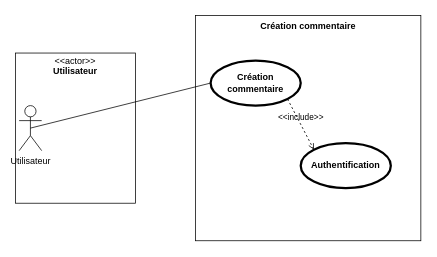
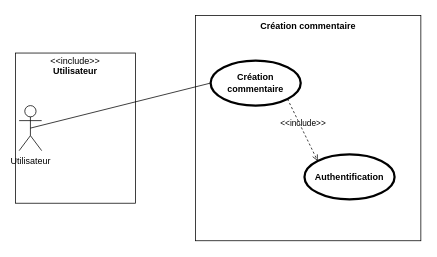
- <mxCell id="2" value="&lt;p style=&quot;margin:0px;margin-top:4px;text-align:center;&quot;&gt;&amp;lt;&amp;lt;actor&amp;gt;&amp;gt;&lt;br&gt;&lt;b&gt;Utilisateur&lt;/b&gt;&lt;/p&gt;" style="shape=rect;html=1;overflow=fill;html=1;whiteSpace=wrap;align=center;" vertex="1" parent="1"><mxGeometry x="20" y="70" width="160" height="200" as="geometry" /></mxCell>
+ <mxCell id="2" value="&lt;p style=&quot;margin:0px;margin-top:4px;text-align:center;&quot;&gt;&amp;lt;&amp;lt;include&amp;gt;&amp;gt;&lt;br&gt;&lt;b&gt;Utilisateur&lt;/b&gt;&lt;/p&gt;" style="shape=rect;html=1;overflow=fill;html=1;whiteSpace=wrap;align=center;" vertex="1" parent="1"><mxGeometry x="20" y="70" width="160" height="200" as="geometry" /></mxCell>
- <mxCell id="6" value="Authentification" style="shape=ellipse;html=1;strokeWidth=3;fontStyle=1;whiteSpace=wrap;align=center;perimeter=ellipsePerimeter;" vertex="1" parent="1"><mxGeometry x="400" y="190" width="120" height="60" as="geometry" /></mxCell>
+ <mxCell id="6" value="Authentification" style="shape=ellipse;html=1;strokeWidth=3;fontStyle=1;whiteSpace=wrap;align=center;perimeter=ellipsePerimeter;" vertex="1" parent="1"><mxGeometry x="405" y="205" width="120" height="60" as="geometry" /></mxCell>
